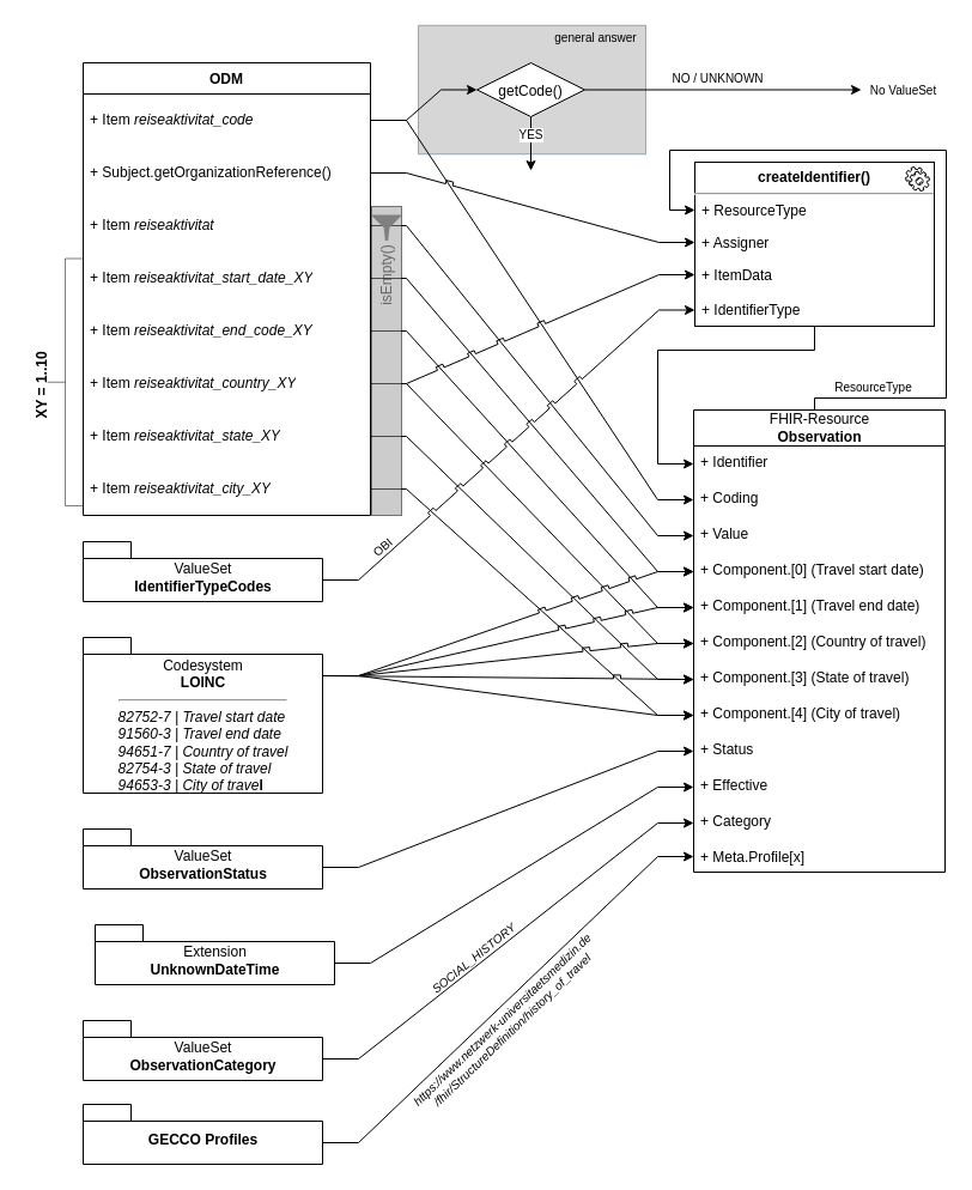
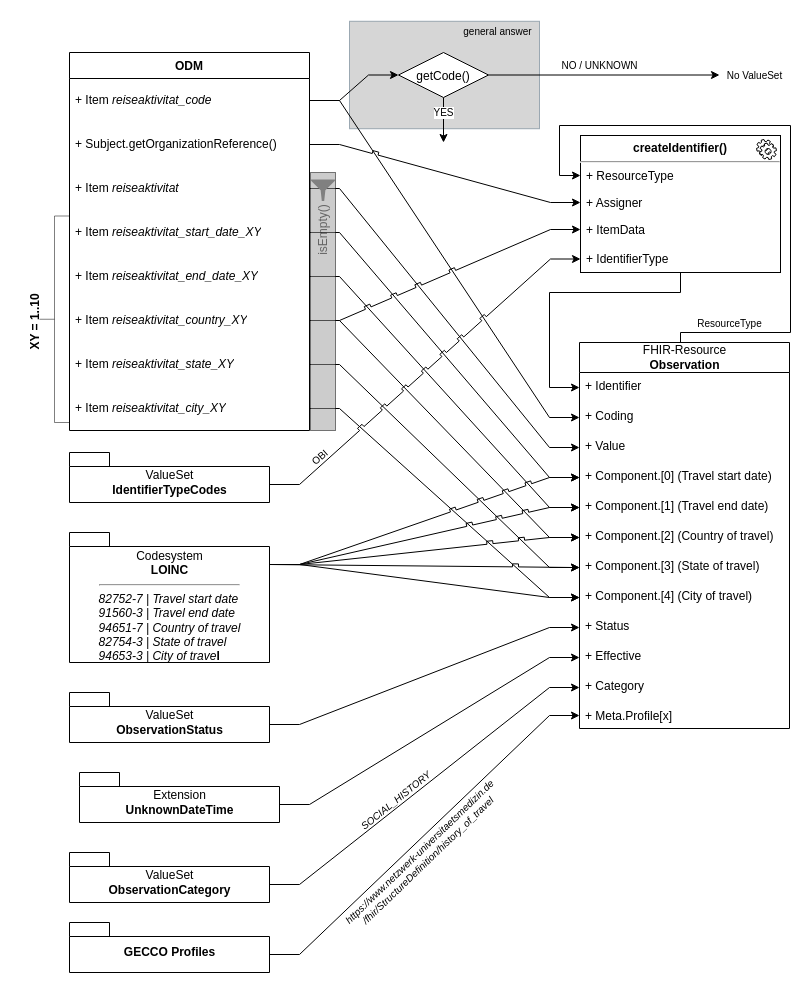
- <mxCell id="29" value="+ Item&amp;nbsp;&lt;i&gt;reiseaktivitat_end_code_XY&lt;/i&gt;" style="text;strokeColor=none;fillColor=none;align=left;verticalAlign=middle;spacingLeft=4;spacingRight=4;overflow=hidden;rotatable=0;points=[[0,0.5],[1,0.5]];portConstraint=eastwest;fontStyle=0;whiteSpace=wrap;html=1;" parent="24" vertex="1"><mxGeometry y="202" width="240" height="44" as="geometry" /></mxCell>
+ <mxCell id="29" value="+ Item&amp;nbsp;&lt;i&gt;reiseaktivitat_end_date_XY&lt;/i&gt;" style="text;strokeColor=none;fillColor=none;align=left;verticalAlign=middle;spacingLeft=4;spacingRight=4;overflow=hidden;rotatable=0;points=[[0,0.5],[1,0.5]];portConstraint=eastwest;fontStyle=0;whiteSpace=wrap;html=1;" parent="24" vertex="1"><mxGeometry y="202" width="240" height="44" as="geometry" /></mxCell>
